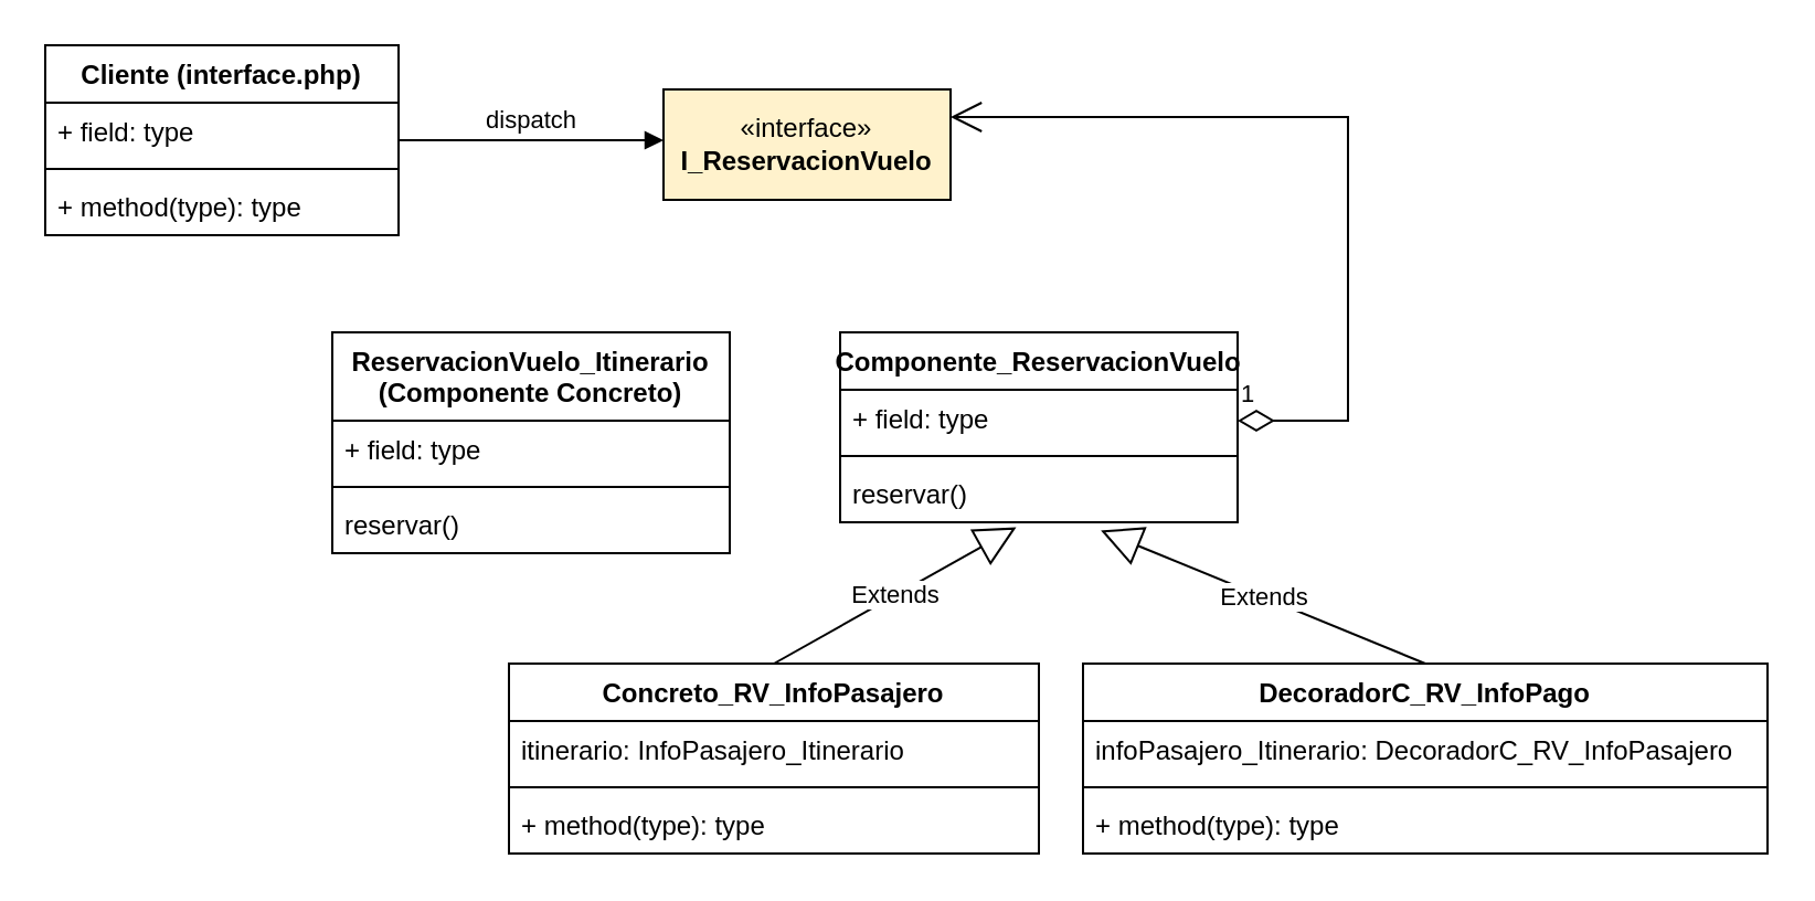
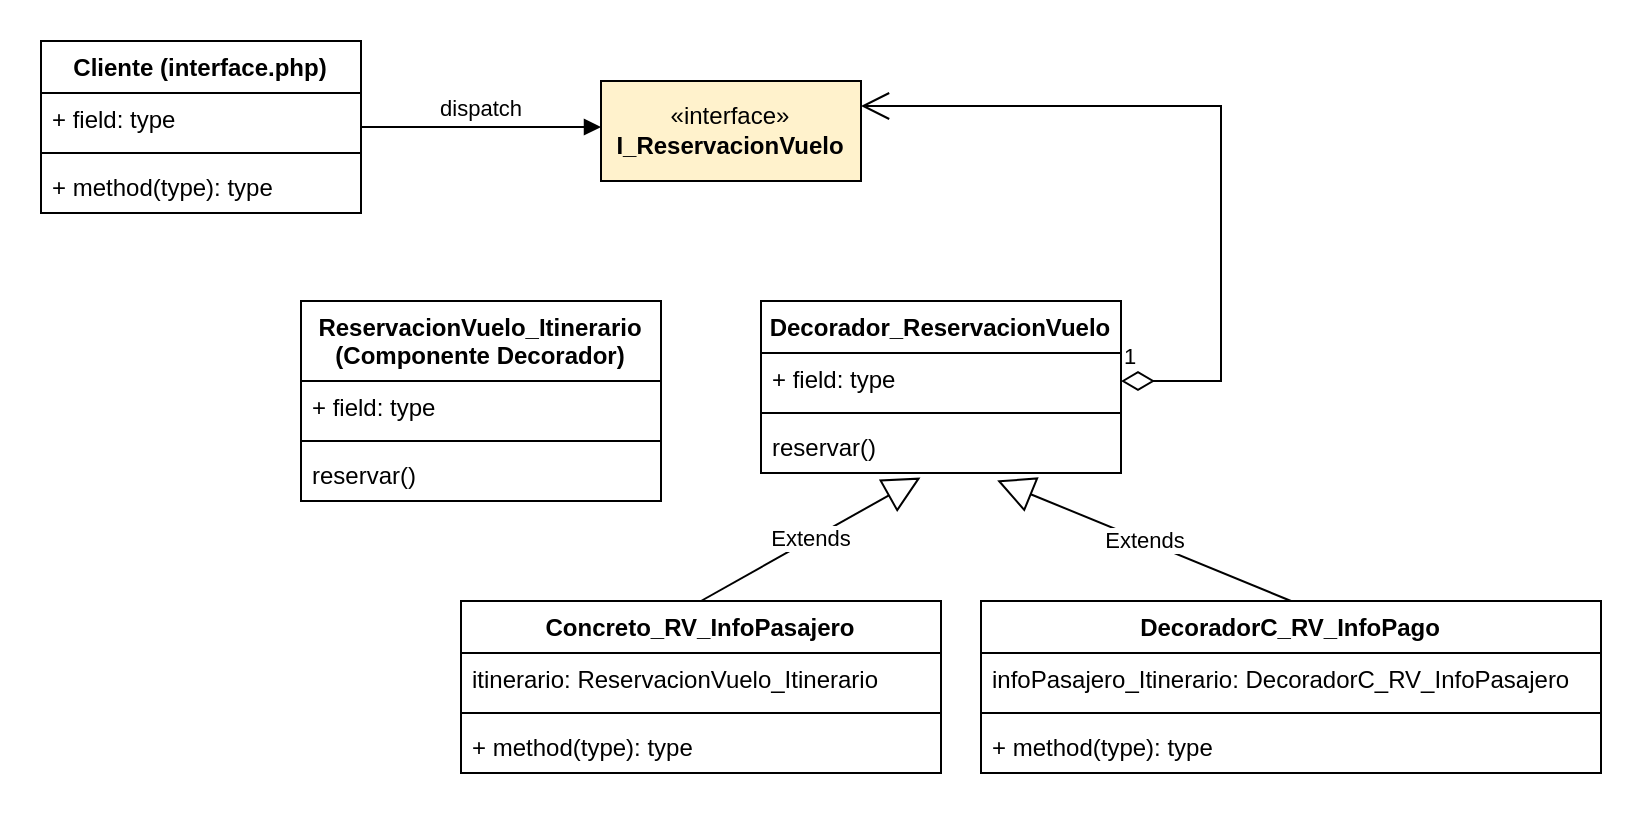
- <mxCell id="10" value="Componente_ReservacionVuelo" style="swimlane;fontStyle=1;align=center;verticalAlign=top;childLayout=stackLayout;horizontal=1;startSize=26;horizontalStack=0;resizeParent=1;resizeParentMax=0;resizeLast=0;collapsible=1;marginBottom=0;whiteSpace=wrap;html=1;" parent="1" vertex="1"><mxGeometry x="380" y="150" width="180" height="86" as="geometry" /></mxCell>
+ <mxCell id="10" value="Decorador_ReservacionVuelo" style="swimlane;fontStyle=1;align=center;verticalAlign=top;childLayout=stackLayout;horizontal=1;startSize=26;horizontalStack=0;resizeParent=1;resizeParentMax=0;resizeLast=0;collapsible=1;marginBottom=0;whiteSpace=wrap;html=1;" parent="1" vertex="1"><mxGeometry x="380" y="150" width="180" height="86" as="geometry" /></mxCell>
- <mxCell id="6" value="ReservacionVuelo_Itinerario&lt;br&gt;(Componente Concreto)" style="swimlane;fontStyle=1;align=center;verticalAlign=top;childLayout=stackLayout;horizontal=1;startSize=40;horizontalStack=0;resizeParent=1;resizeParentMax=0;resizeLast=0;collapsible=1;marginBottom=0;whiteSpace=wrap;html=1;" parent="1" vertex="1"><mxGeometry x="150" y="150" width="180" height="100" as="geometry" /></mxCell>
+ <mxCell id="6" value="ReservacionVuelo_Itinerario&lt;br&gt;(Componente Decorador)" style="swimlane;fontStyle=1;align=center;verticalAlign=top;childLayout=stackLayout;horizontal=1;startSize=40;horizontalStack=0;resizeParent=1;resizeParentMax=0;resizeLast=0;collapsible=1;marginBottom=0;whiteSpace=wrap;html=1;" parent="1" vertex="1"><mxGeometry x="150" y="150" width="180" height="100" as="geometry" /></mxCell>
- <mxCell id="17" value="itinerario: InfoPasajero_Itinerario" style="text;strokeColor=none;fillColor=none;align=left;verticalAlign=top;spacingLeft=4;spacingRight=4;overflow=hidden;rotatable=0;points=[[0,0.5],[1,0.5]];portConstraint=eastwest;whiteSpace=wrap;html=1;" vertex="1" parent="16"><mxGeometry y="26" width="240" height="26" as="geometry" /></mxCell>
+ <mxCell id="17" value="itinerario: ReservacionVuelo_Itinerario" style="text;strokeColor=none;fillColor=none;align=left;verticalAlign=top;spacingLeft=4;spacingRight=4;overflow=hidden;rotatable=0;points=[[0,0.5],[1,0.5]];portConstraint=eastwest;whiteSpace=wrap;html=1;" vertex="1" parent="16"><mxGeometry y="26" width="240" height="26" as="geometry" /></mxCell>
